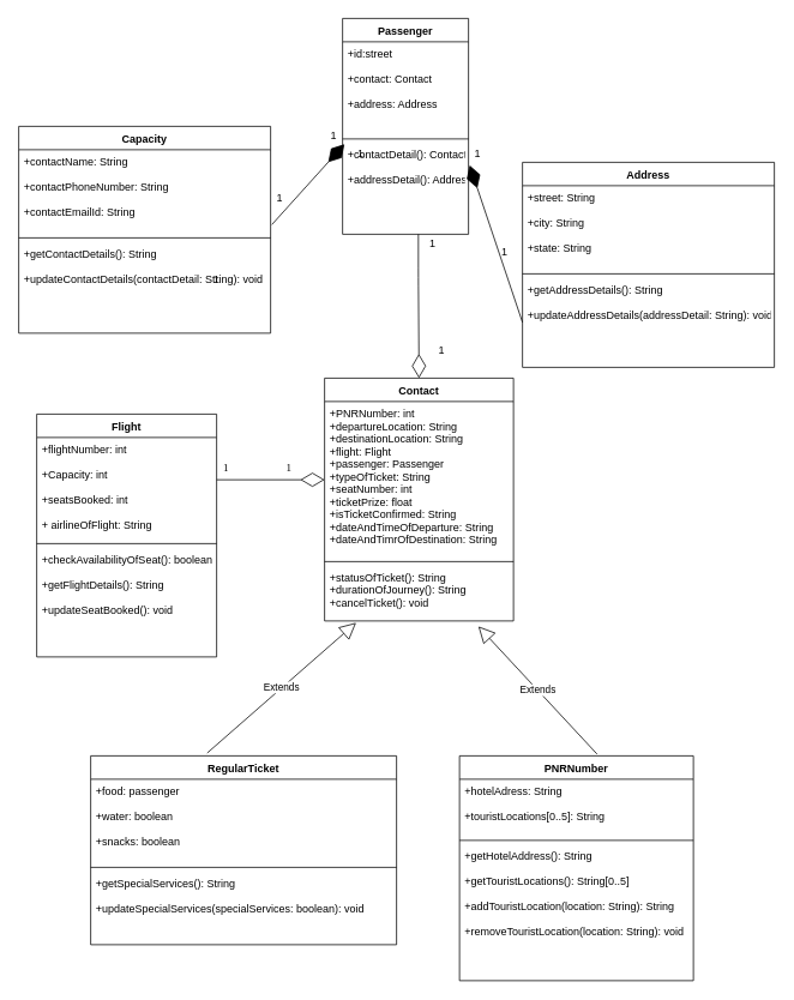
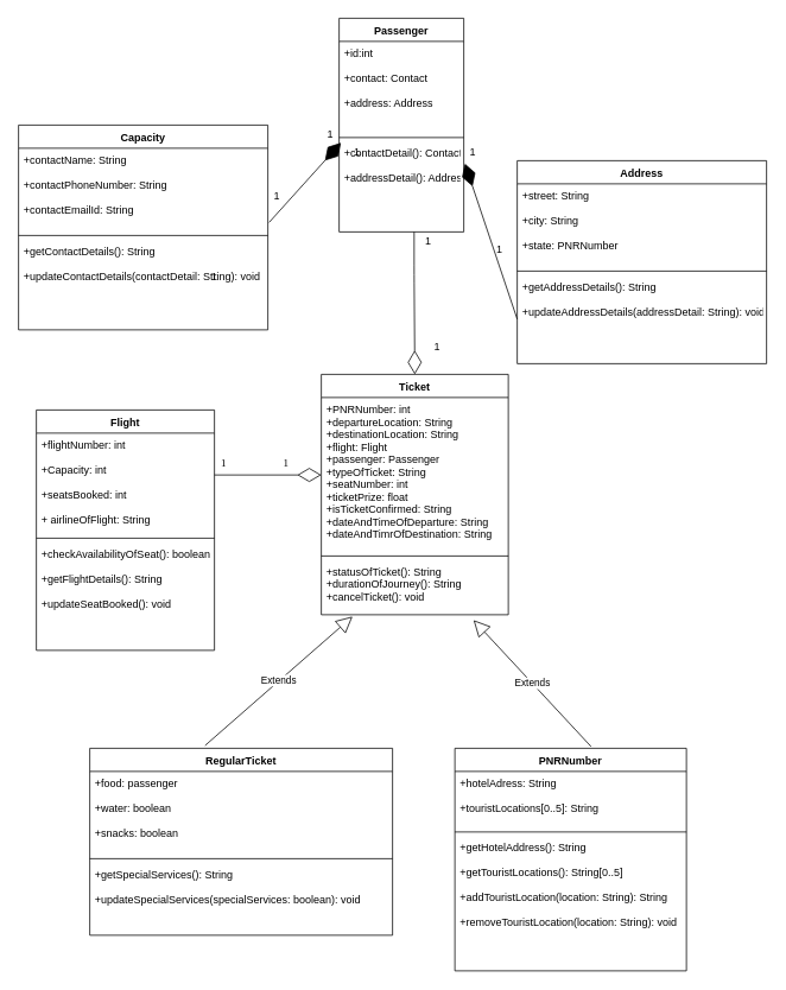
- <mxCell id="7" value="+id:street&#10;&#10;+contact: Contact&#10;&#10;+address: Address" style="text;strokeColor=none;fillColor=none;align=left;verticalAlign=top;spacingLeft=4;spacingRight=4;overflow=hidden;rotatable=0;points=[[0,0.5],[1,0.5]];portConstraint=eastwest;" parent="6" vertex="1"><mxGeometry y="26" width="140" height="104" as="geometry" /></mxCell>
+ <mxCell id="7" value="+id:int&#10;&#10;+contact: Contact&#10;&#10;+address: Address" style="text;strokeColor=none;fillColor=none;align=left;verticalAlign=top;spacingLeft=4;spacingRight=4;overflow=hidden;rotatable=0;points=[[0,0.5],[1,0.5]];portConstraint=eastwest;" parent="6" vertex="1"><mxGeometry y="26" width="140" height="104" as="geometry" /></mxCell>
- <mxCell id="11" value="+street: String&#10;&#10;+city: String&#10;&#10;+state: String" style="text;strokeColor=none;fillColor=none;align=left;verticalAlign=top;spacingLeft=4;spacingRight=4;overflow=hidden;rotatable=0;points=[[0,0.5],[1,0.5]];portConstraint=eastwest;" parent="10" vertex="1"><mxGeometry y="26" width="280" height="94" as="geometry" /></mxCell>
+ <mxCell id="11" value="+street: String&#10;&#10;+city: String&#10;&#10;+state: PNRNumber" style="text;strokeColor=none;fillColor=none;align=left;verticalAlign=top;spacingLeft=4;spacingRight=4;overflow=hidden;rotatable=0;points=[[0,0.5],[1,0.5]];portConstraint=eastwest;" parent="10" vertex="1"><mxGeometry y="26" width="280" height="94" as="geometry" /></mxCell>
- <mxCell id="14" value="Contact" style="swimlane;fontStyle=1;align=center;verticalAlign=top;childLayout=stackLayout;horizontal=1;startSize=26;horizontalStack=0;resizeParent=1;resizeParentMax=0;resizeLast=0;collapsible=1;marginBottom=0;" parent="1" vertex="1"><mxGeometry x="360" y="420" width="210" height="270" as="geometry"><mxRectangle x="400" y="240" width="70" height="26" as="alternateBounds" /></mxGeometry></mxCell>
+ <mxCell id="14" value="Ticket" style="swimlane;fontStyle=1;align=center;verticalAlign=top;childLayout=stackLayout;horizontal=1;startSize=26;horizontalStack=0;resizeParent=1;resizeParentMax=0;resizeLast=0;collapsible=1;marginBottom=0;" parent="1" vertex="1"><mxGeometry x="360" y="420" width="210" height="270" as="geometry"><mxRectangle x="400" y="240" width="70" height="26" as="alternateBounds" /></mxGeometry></mxCell>
